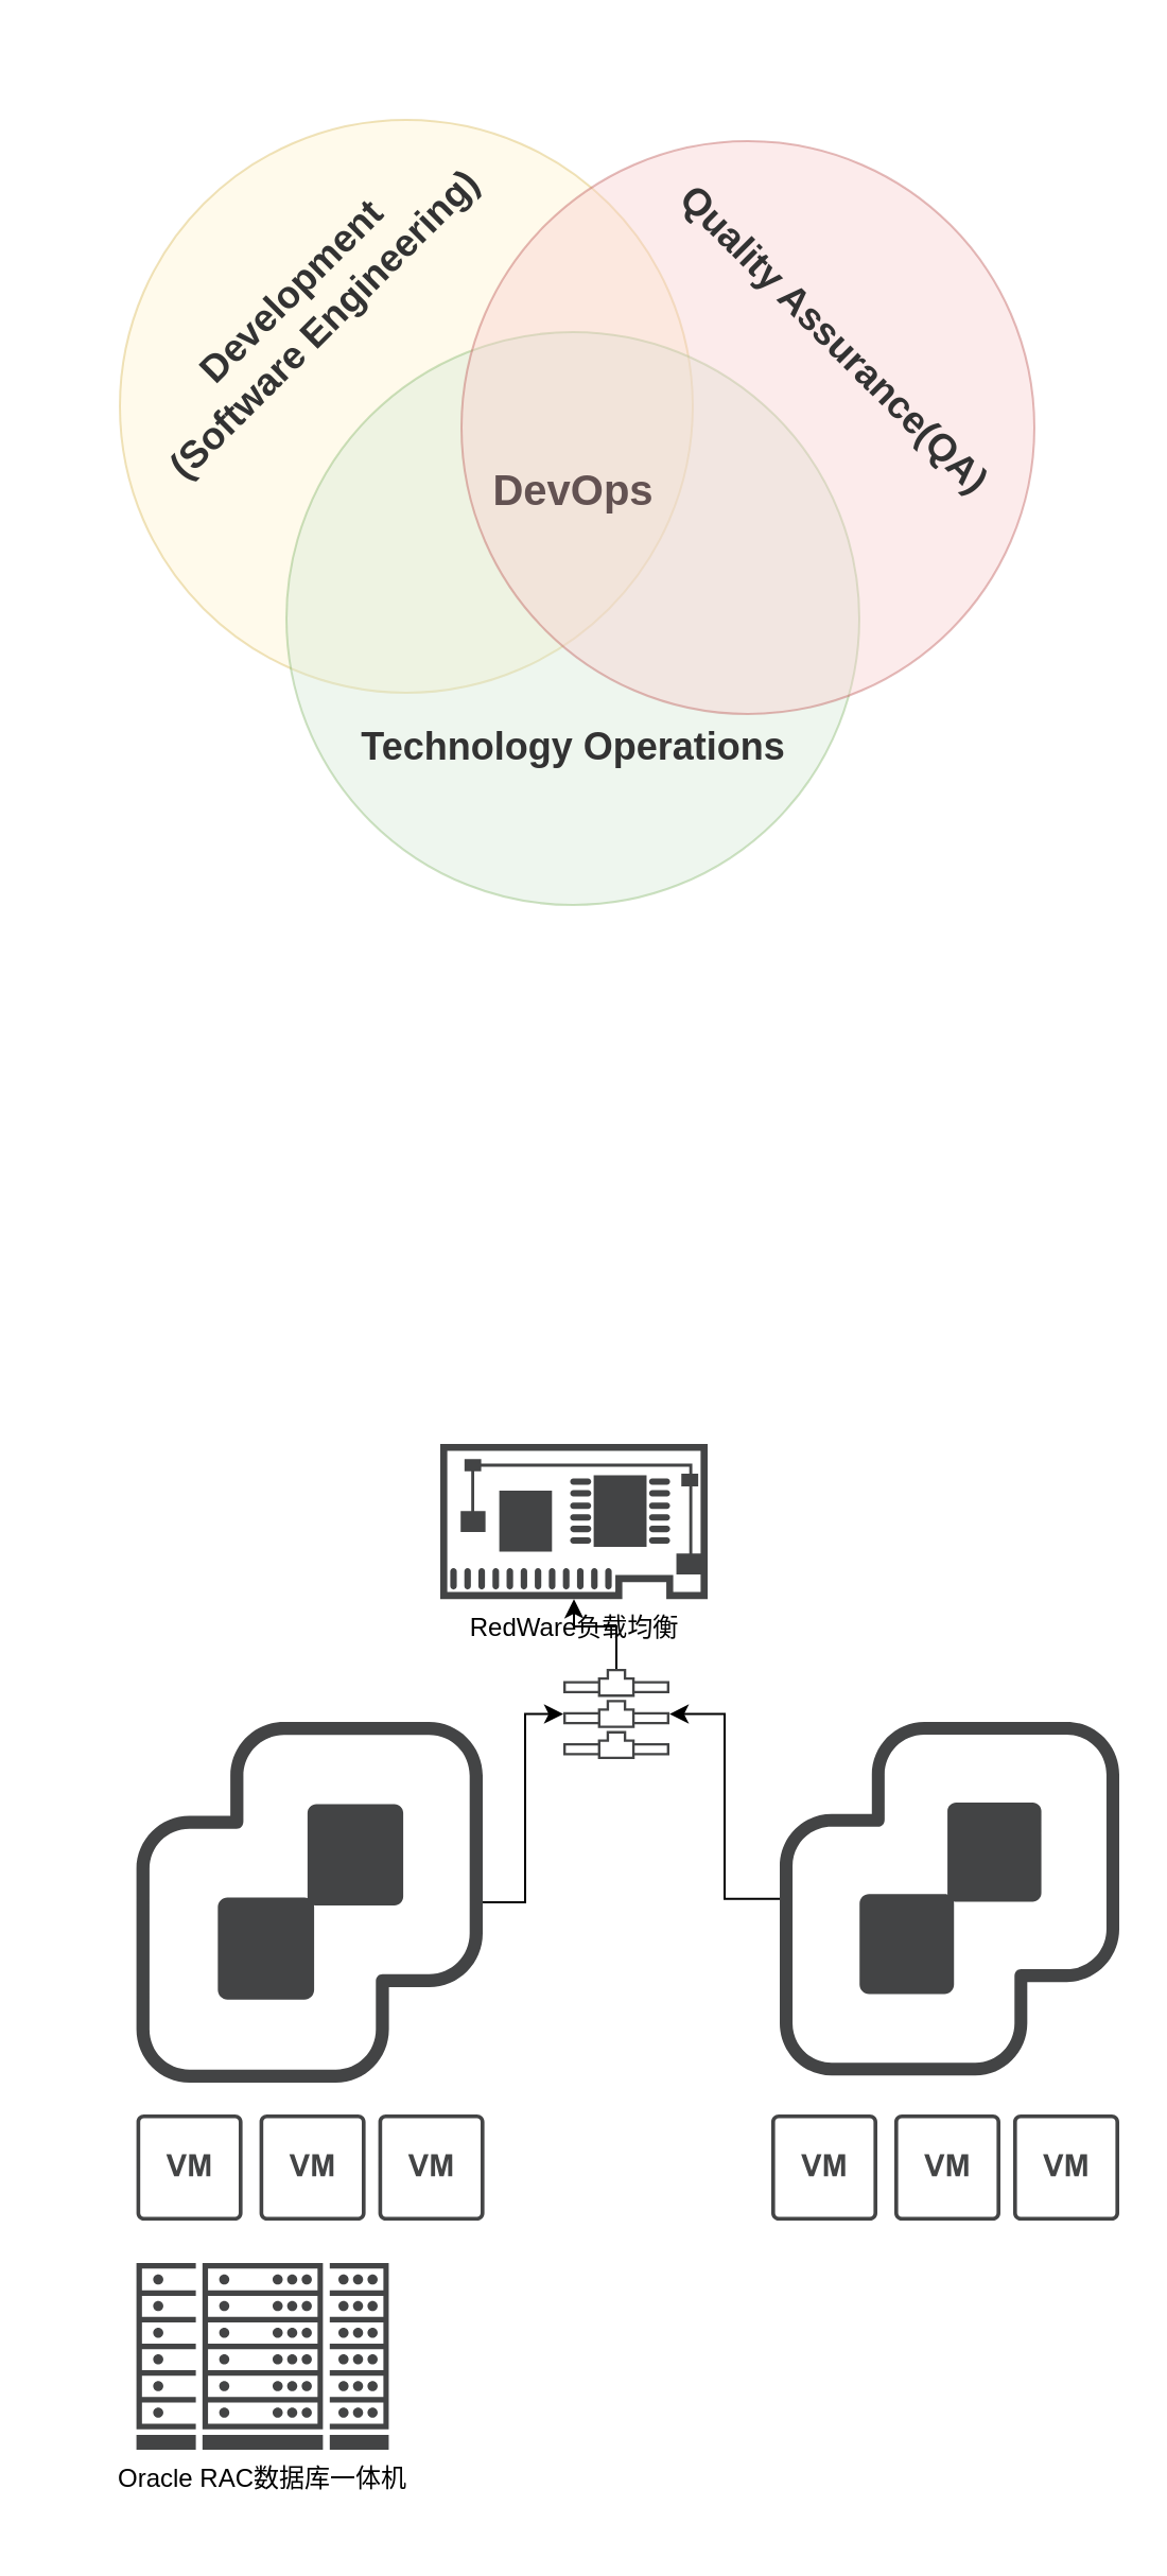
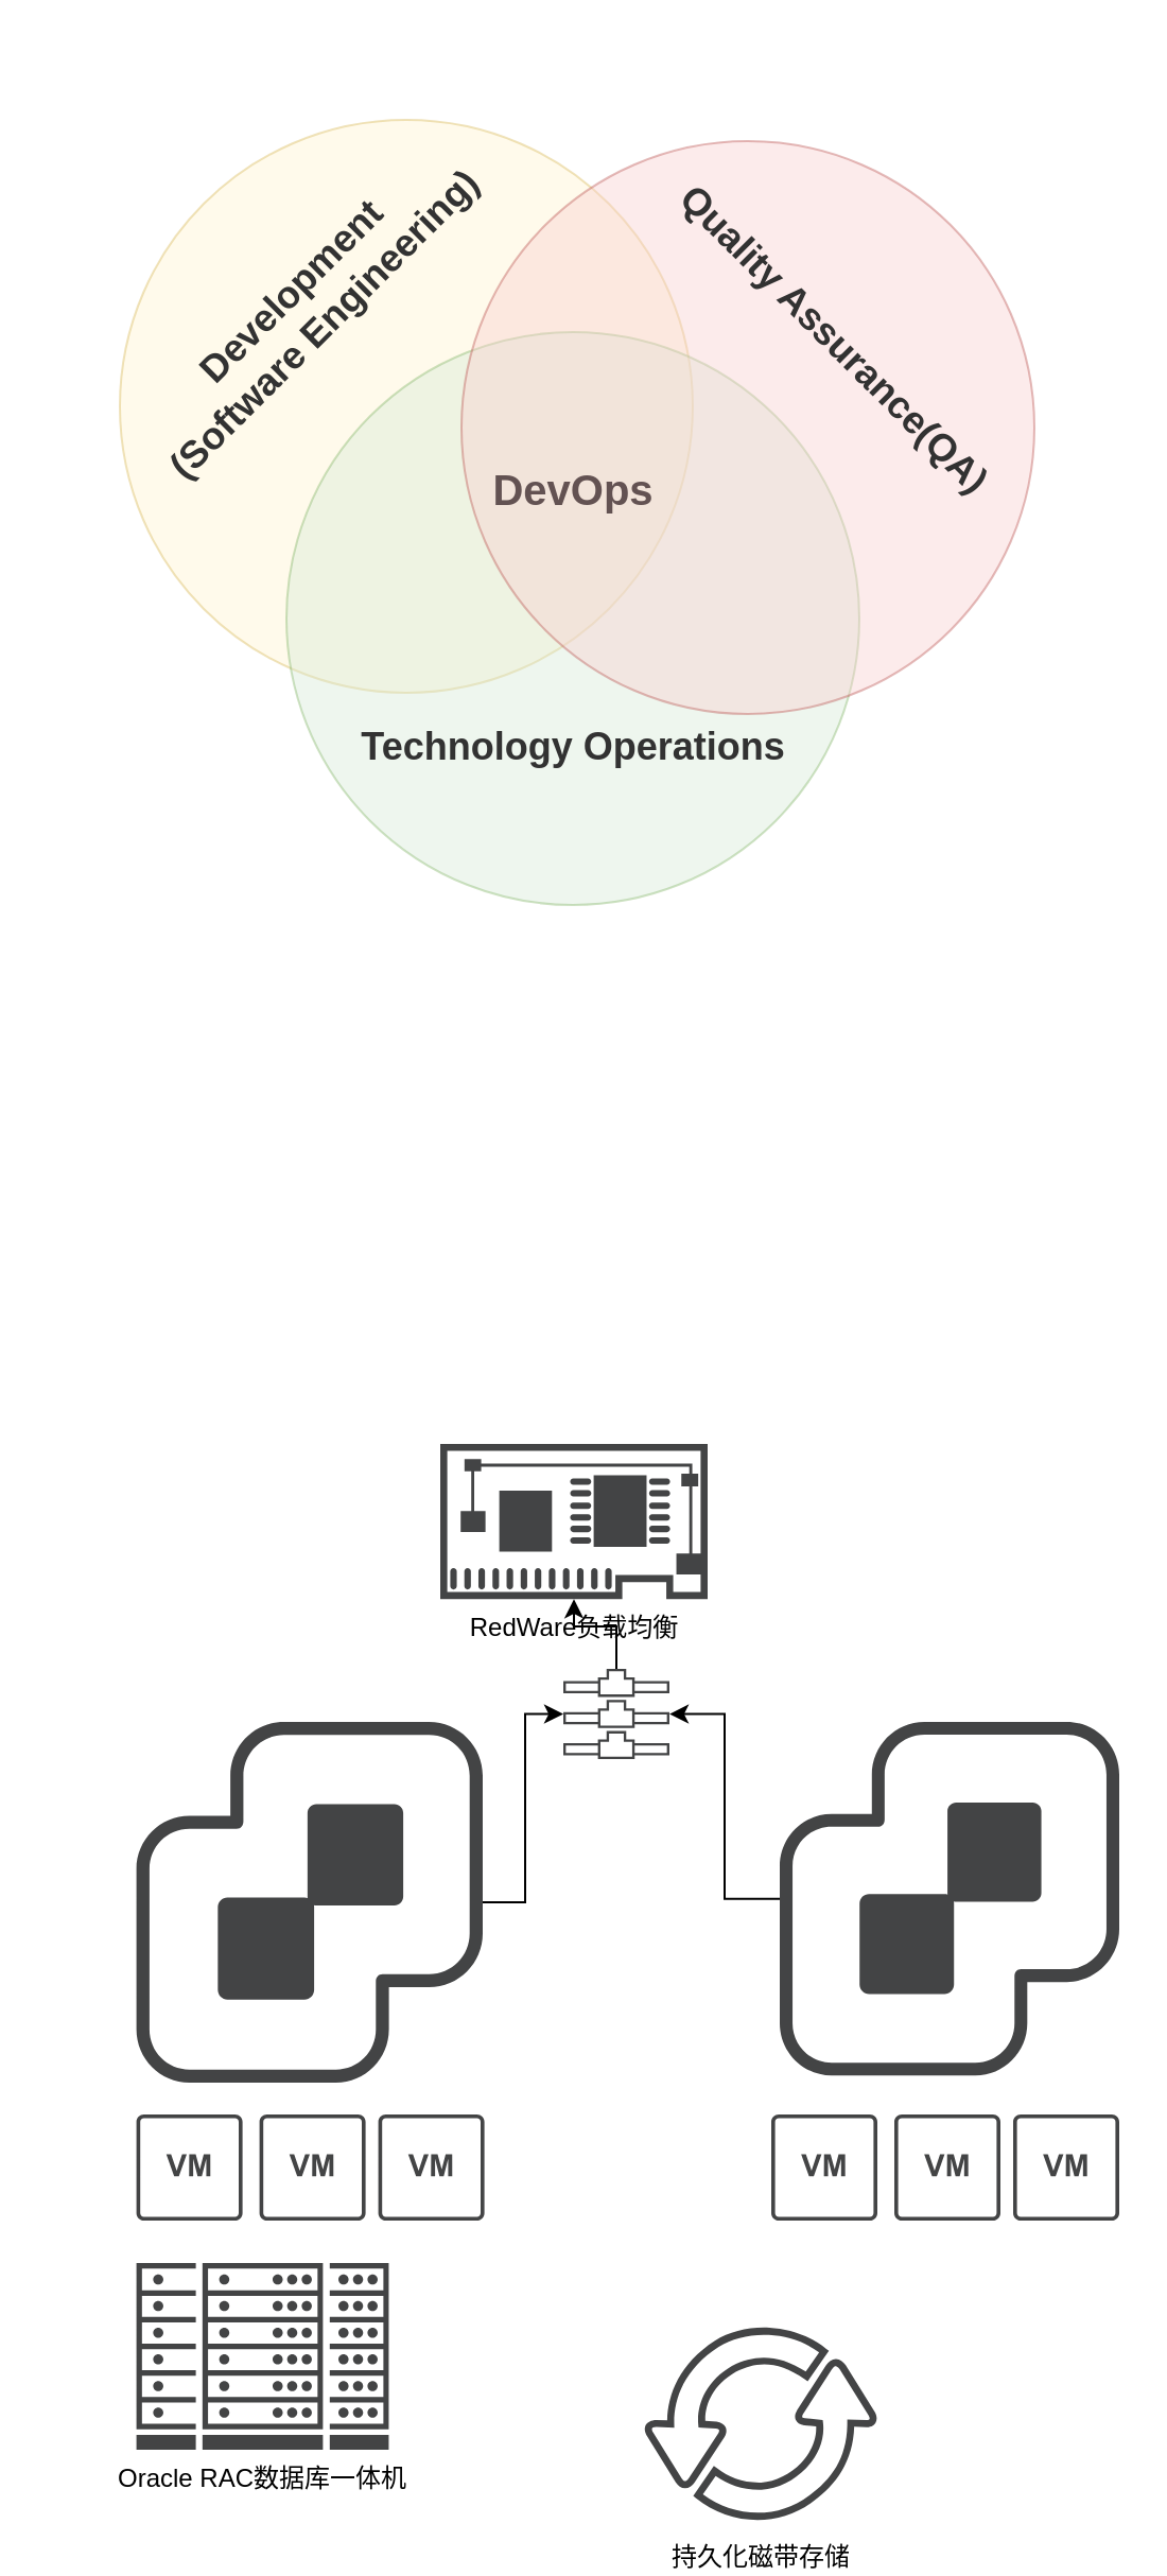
+ <mxCell id="13" value="持久化磁带存储" style="pointerEvents=1;shadow=0;dashed=0;html=1;strokeColor=none;fillColor=#434445;aspect=fixed;labelPosition=center;verticalLabelPosition=bottom;verticalAlign=top;align=center;outlineConnect=0;shape=mxgraph.vvd.business_continuity_data_protection;" vertex="1" parent="1"><mxGeometry x="267" y="1060" width="110" height="94.6" as="geometry" /></mxCell>
